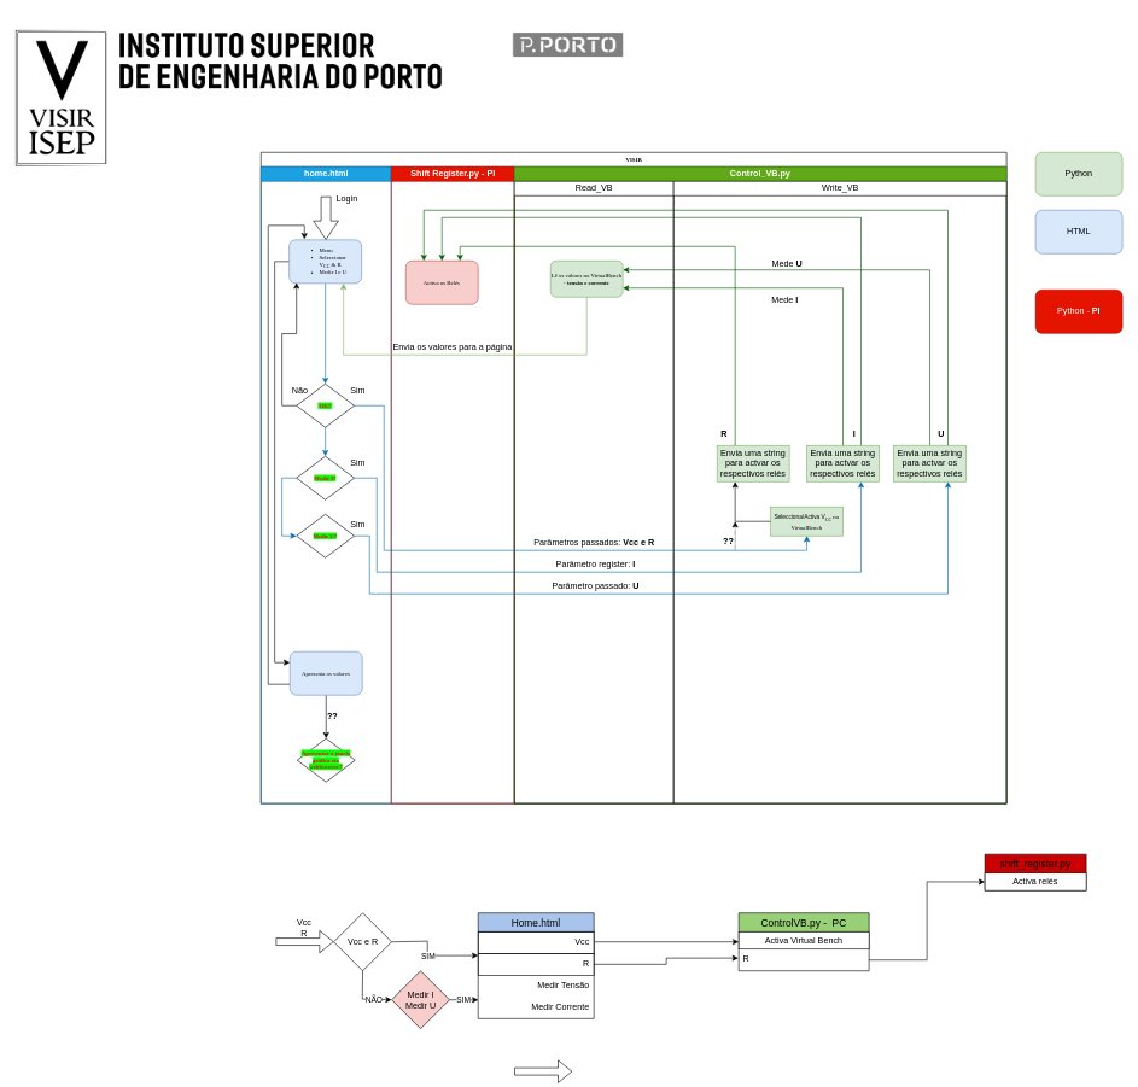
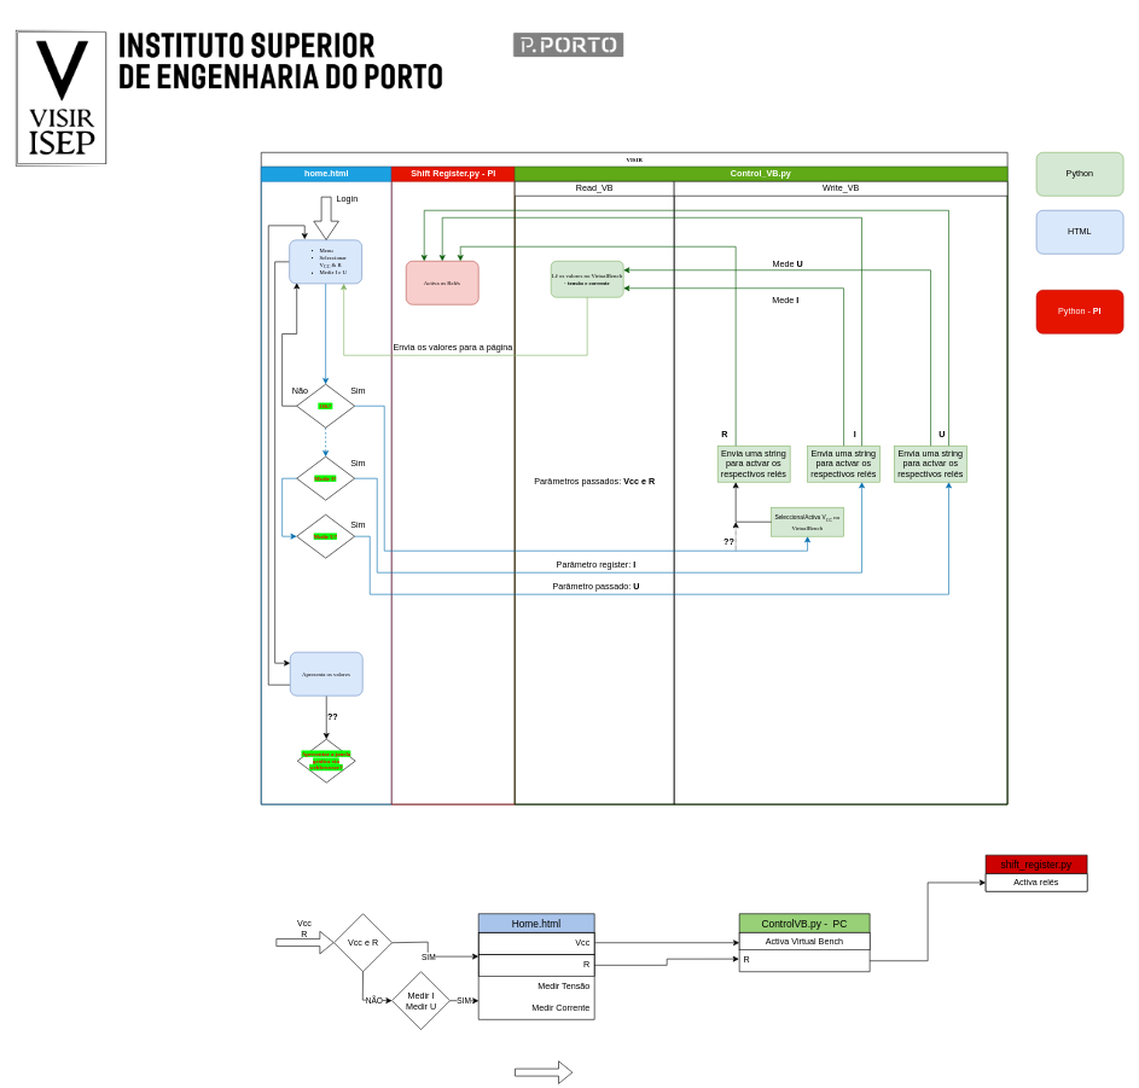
- <mxCell id="7" value="" style="edgeStyle=orthogonalEdgeStyle;rounded=0;orthogonalLoop=1;jettySize=auto;html=1;fillColor=#1ba1e2;strokeColor=#006EAF;" parent="3" source="8" target="16" edge="1"><mxGeometry relative="1" as="geometry" /></mxCell>
+ <mxCell id="7" value="" style="edgeStyle=orthogonalEdgeStyle;rounded=0;orthogonalLoop=1;jettySize=auto;html=1;fillColor=#1ba1e2;strokeColor=#006EAF;dashed=1;" parent="3" source="8" target="16" edge="1"><mxGeometry relative="1" as="geometry" /></mxCell>
- <mxCell id="32" value="Parâmetros passados: &lt;b&gt;Vcc e R&lt;/b&gt;" style="text;html=1;strokeColor=none;fillColor=none;align=center;verticalAlign=middle;whiteSpace=wrap;rounded=0;" parent="30" vertex="1"><mxGeometry x="22.5" y="490" width="175" height="20" as="geometry" /></mxCell>
+ <mxCell id="32" value="Parâmetros passados: &lt;b&gt;Vcc e R&lt;/b&gt;" style="text;html=1;strokeColor=none;fillColor=none;align=center;verticalAlign=middle;whiteSpace=wrap;rounded=0;" parent="30" vertex="1"><mxGeometry x="22.5" y="405" width="175" height="20" as="geometry" /></mxCell>
- <mxCell id="84" value="Medir I&lt;br&gt;Medir U" style="rhombus;whiteSpace=wrap;html=1;fillColor=#f8cecc;" vertex="1" parent="1"><mxGeometry x="540.5" y="1341" width="80" height="80" as="geometry" /></mxCell>
+ <mxCell id="84" value="Medir I&lt;br&gt;Medir U" style="rhombus;whiteSpace=wrap;html=1;" vertex="1" parent="1"><mxGeometry x="540.5" y="1341" width="80" height="80" as="geometry" /></mxCell>
